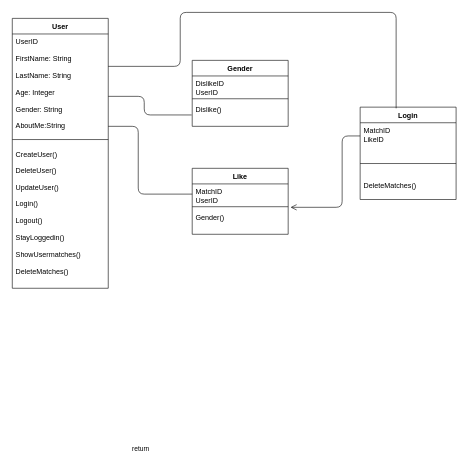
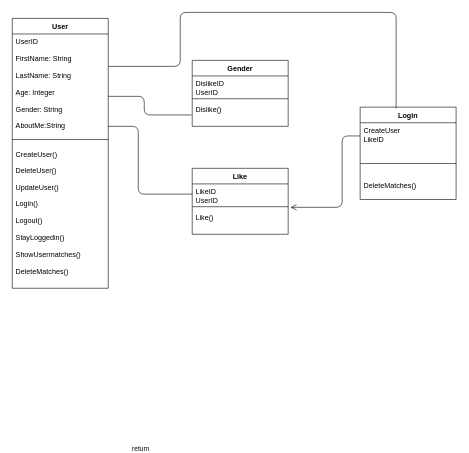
- <mxCell id="12" value="MatchID&#10;LikeID&#10;" style="text;align=left;verticalAlign=top;spacingLeft=4;spacingRight=4;overflow=hidden;rotatable=0;points=[[0,0.5],[1,0.5]];portConstraint=eastwest;" parent="11" vertex="1"><mxGeometry y="26" width="160" height="44" as="geometry" /></mxCell>
+ <mxCell id="12" value="CreateUser&#10;LikeID&#10;" style="text;align=left;verticalAlign=top;spacingLeft=4;spacingRight=4;overflow=hidden;rotatable=0;points=[[0,0.5],[1,0.5]];portConstraint=eastwest;" parent="11" vertex="1"><mxGeometry y="26" width="160" height="44" as="geometry" /></mxCell>
- <mxCell id="8" value="MatchID&#10;UserID" style="text;align=left;verticalAlign=top;spacingLeft=4;spacingRight=4;overflow=hidden;rotatable=0;points=[[0,0.5],[1,0.5]];portConstraint=eastwest;" parent="7" vertex="1"><mxGeometry y="26" width="160" height="34" as="geometry" /></mxCell>
+ <mxCell id="8" value="LikeID&#10;UserID" style="text;align=left;verticalAlign=top;spacingLeft=4;spacingRight=4;overflow=hidden;rotatable=0;points=[[0,0.5],[1,0.5]];portConstraint=eastwest;" parent="7" vertex="1"><mxGeometry y="26" width="160" height="34" as="geometry" /></mxCell>
- <mxCell id="10" value="Gender()" style="text;align=left;verticalAlign=top;spacingLeft=4;spacingRight=4;overflow=hidden;rotatable=0;points=[[0,0.5],[1,0.5]];portConstraint=eastwest;" parent="7" vertex="1"><mxGeometry y="68" width="160" height="26" as="geometry" /></mxCell>
+ <mxCell id="10" value="Like()" style="text;align=left;verticalAlign=top;spacingLeft=4;spacingRight=4;overflow=hidden;rotatable=0;points=[[0,0.5],[1,0.5]];portConstraint=eastwest;" parent="7" vertex="1"><mxGeometry y="68" width="160" height="26" as="geometry" /></mxCell>
